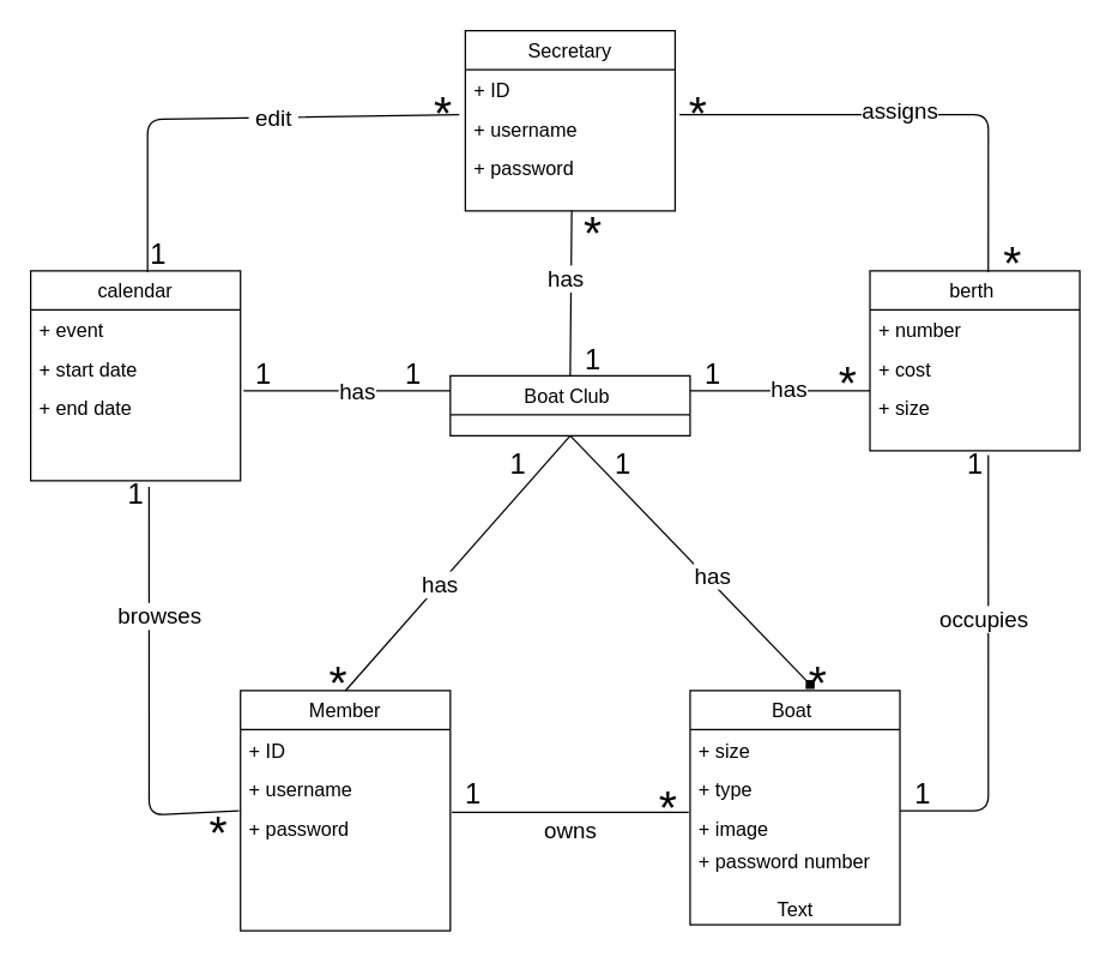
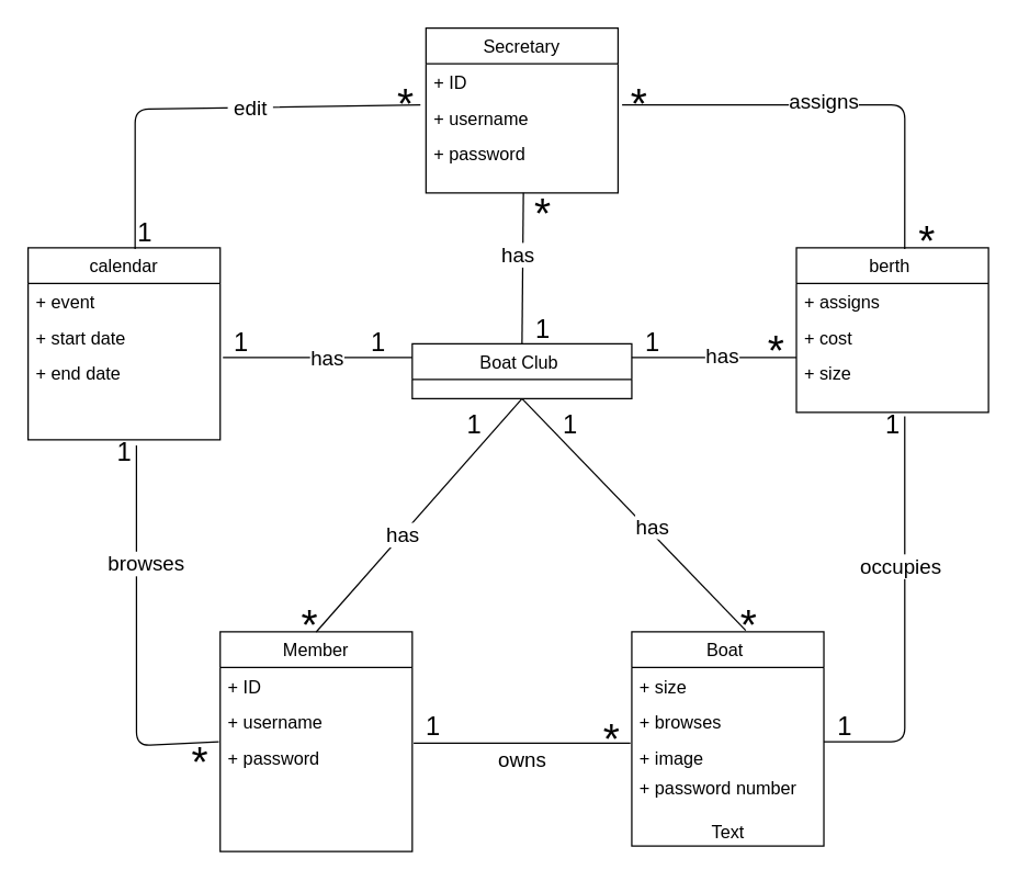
- <mxCell id="41" value="+ number" style="text;strokeColor=none;fillColor=none;align=left;verticalAlign=top;spacingLeft=4;spacingRight=4;overflow=hidden;rotatable=0;points=[[0,0.5],[1,0.5]];portConstraint=eastwest;fontSize=13;" vertex="1" parent="40"><mxGeometry y="26" width="140" height="26" as="geometry" /></mxCell>
+ <mxCell id="41" value="+ assigns" style="text;strokeColor=none;fillColor=none;align=left;verticalAlign=top;spacingLeft=4;spacingRight=4;overflow=hidden;rotatable=0;points=[[0,0.5],[1,0.5]];portConstraint=eastwest;fontSize=13;" vertex="1" parent="40"><mxGeometry y="26" width="140" height="26" as="geometry" /></mxCell>
- <mxCell id="23" value="" style="endArrow=diamond;html=1;fontSize=13;entryX=0.593;entryY=-0.007;entryDx=0;entryDy=0;entryPerimeter=0;exitX=0.5;exitY=1;exitDx=0;exitDy=0;" edge="1" parent="1" source="14" target="32"><mxGeometry width="50" height="50" relative="1" as="geometry"><mxPoint x="350" y="310" as="sourcePoint" /><mxPoint x="400" y="260" as="targetPoint" /></mxGeometry></mxCell>
+ <mxCell id="23" value="" style="endArrow=none;html=1;fontSize=13;entryX=0.593;entryY=-0.007;entryDx=0;entryDy=0;entryPerimeter=0;exitX=0.5;exitY=1;exitDx=0;exitDy=0;" edge="1" parent="1" source="14" target="32"><mxGeometry width="50" height="50" relative="1" as="geometry"><mxPoint x="350" y="310" as="sourcePoint" /><mxPoint x="400" y="260" as="targetPoint" /></mxGeometry></mxCell>
- <mxCell id="34" value="+ type" style="text;strokeColor=none;fillColor=none;align=left;verticalAlign=top;spacingLeft=4;spacingRight=4;overflow=hidden;rotatable=0;points=[[0,0.5],[1,0.5]];portConstraint=eastwest;fontSize=13;" vertex="1" parent="32"><mxGeometry y="52" width="140" height="26" as="geometry" /></mxCell>
+ <mxCell id="34" value="+ browses" style="text;strokeColor=none;fillColor=none;align=left;verticalAlign=top;spacingLeft=4;spacingRight=4;overflow=hidden;rotatable=0;points=[[0,0.5],[1,0.5]];portConstraint=eastwest;fontSize=13;" vertex="1" parent="32"><mxGeometry y="52" width="140" height="26" as="geometry" /></mxCell>
